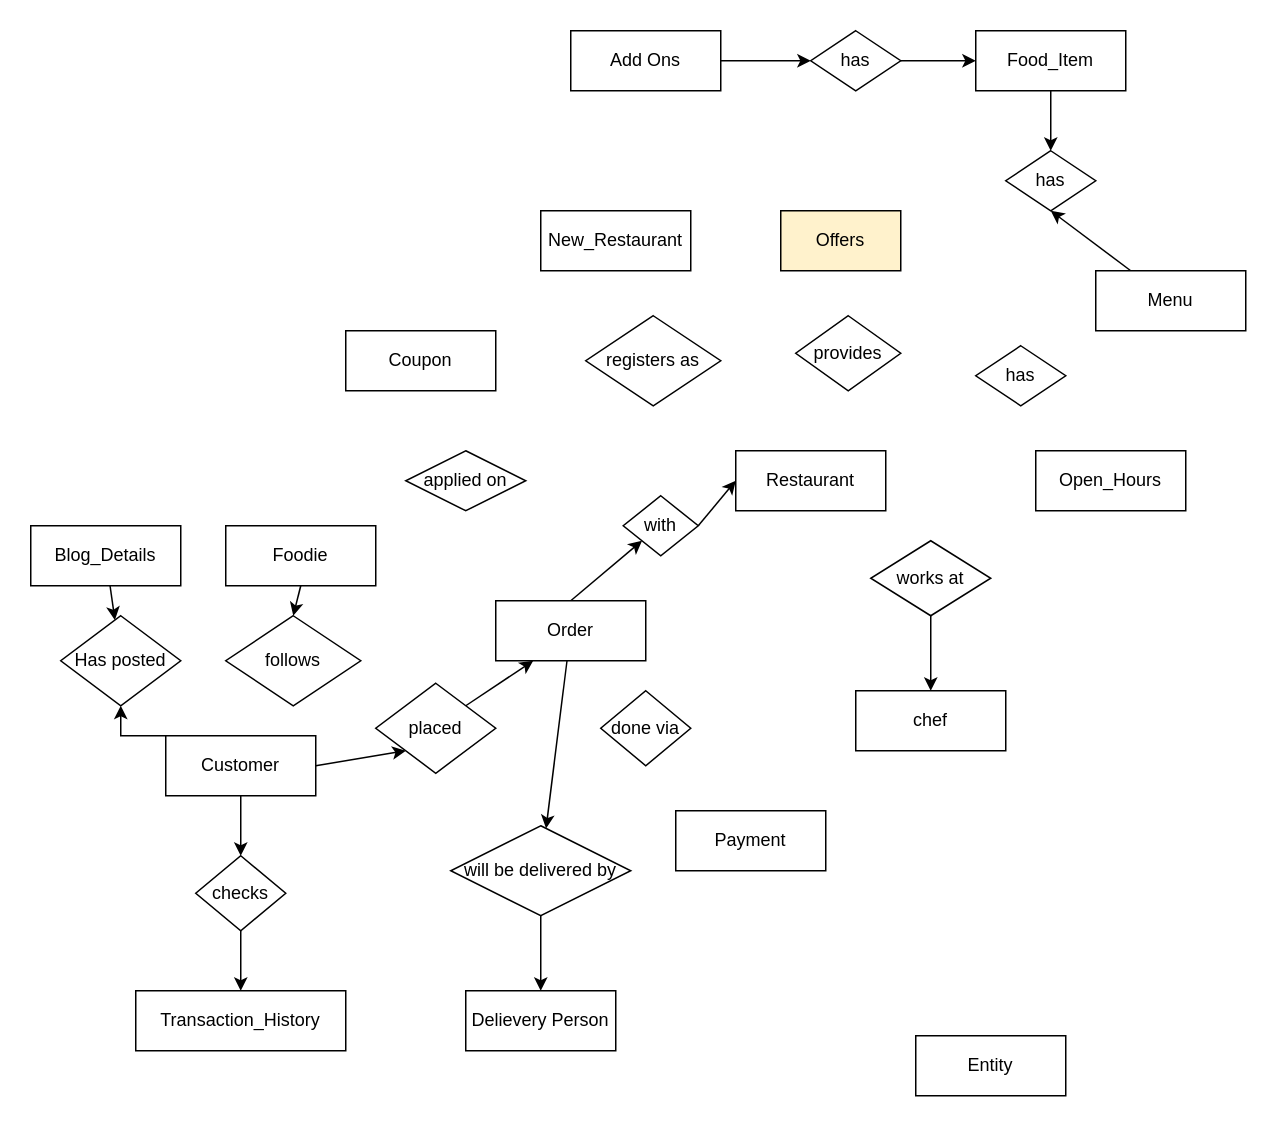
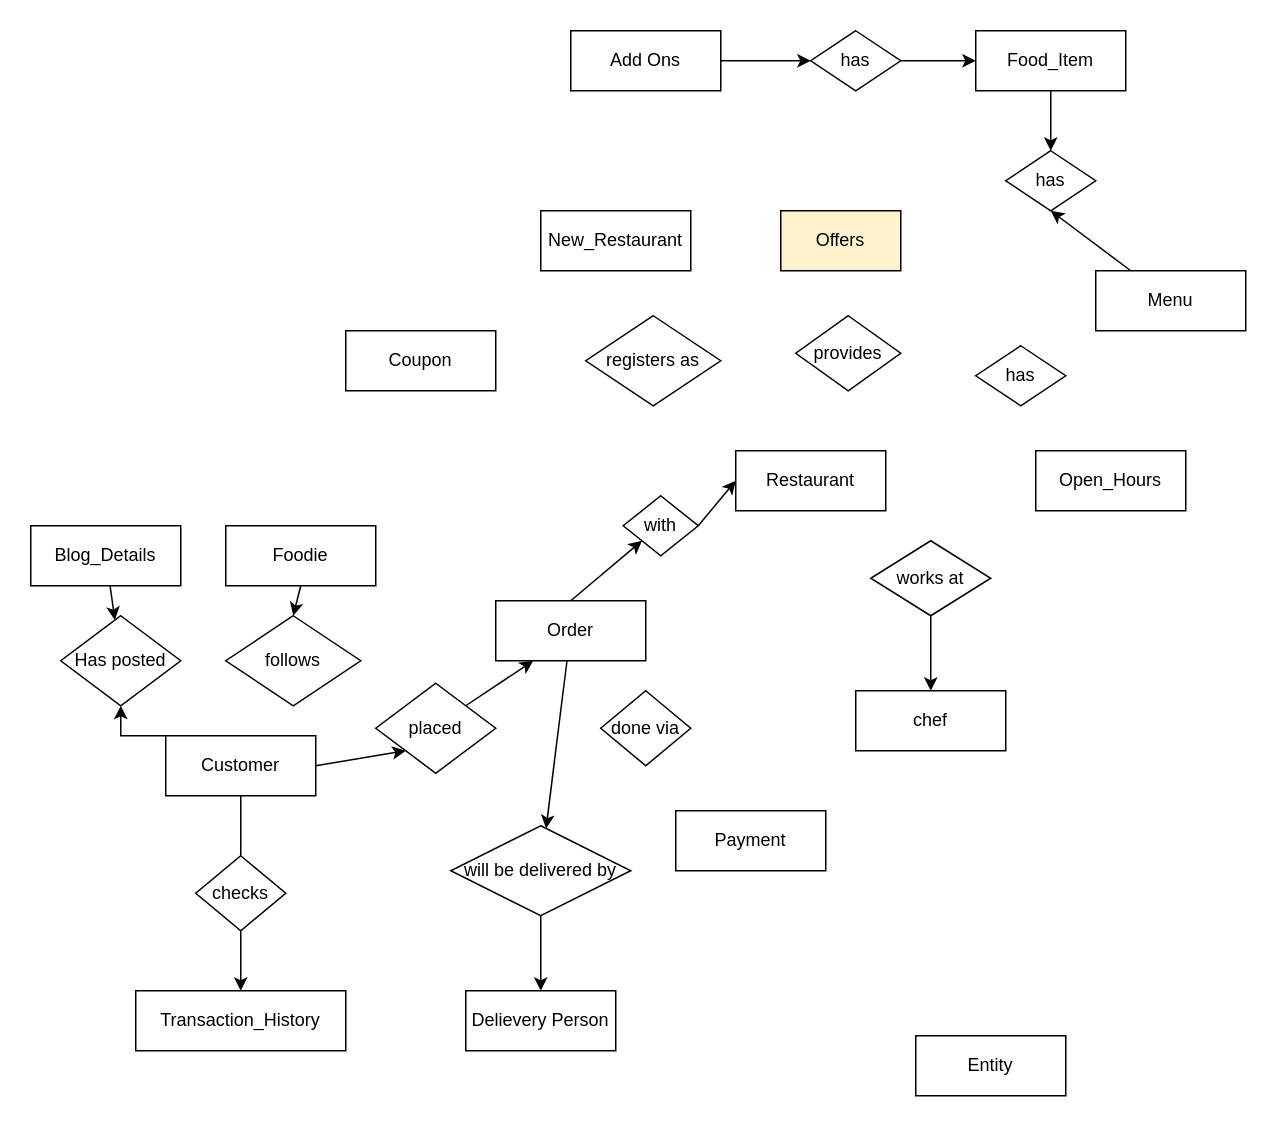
- <mxCell id="43" value="applied on" style="shape=rhombus;perimeter=rhombusPerimeter;whiteSpace=wrap;html=1;align=center;" vertex="1" parent="1"><mxGeometry x="270" y="300" width="80" height="40" as="geometry" /></mxCell>
- <mxCell id="4" value="" style="rounded=0;orthogonalLoop=1;jettySize=auto;elbow=vertical;html=1;entryX=0.5;entryY=0;entryDx=0;entryDy=0;" edge="1" parent="1" source="5" target="38"><mxGeometry relative="1" as="geometry" /></mxCell>
+ <mxCell id="4" value="" style="rounded=0;orthogonalLoop=1;jettySize=auto;elbow=vertical;html=1;entryX=0.5;entryY=0;entryDx=0;entryDy=0;endArrow=none;" edge="1" parent="1" source="5" target="38"><mxGeometry relative="1" as="geometry" /></mxCell>
